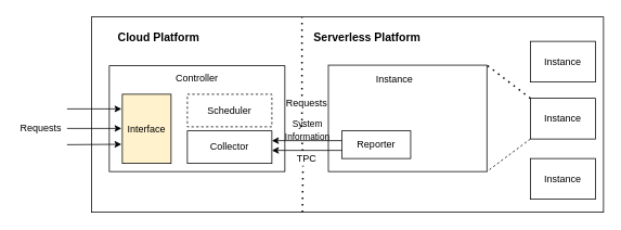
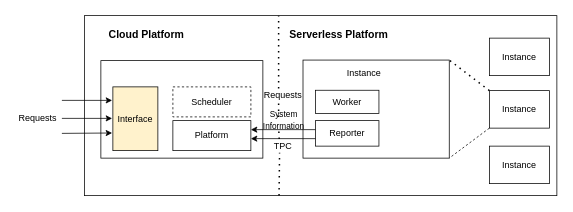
- <mxCell id="5" value="Controller" style="text;strokeColor=none;align=center;fillColor=none;html=1;verticalAlign=middle;whiteSpace=wrap;rounded=0;" parent="1" vertex="1"><mxGeometry x="212" y="80" width="60" height="30" as="geometry" /></mxCell>
+ <mxCell id="10" value="Worker" style="rounded=0;whiteSpace=wrap;html=1;" parent="1" vertex="1"><mxGeometry x="420.25" y="119.5" width="84.5" height="31" as="geometry" /></mxCell>
- <mxCell id="7" value="Collector" style="rounded=0;whiteSpace=wrap;html=1;" parent="1" vertex="1"><mxGeometry x="230" y="160" width="104" height="40" as="geometry" /></mxCell>
+ <mxCell id="7" value="Platform" style="rounded=0;whiteSpace=wrap;html=1;" parent="1" vertex="1"><mxGeometry x="230" y="160" width="104" height="40" as="geometry" /></mxCell>
